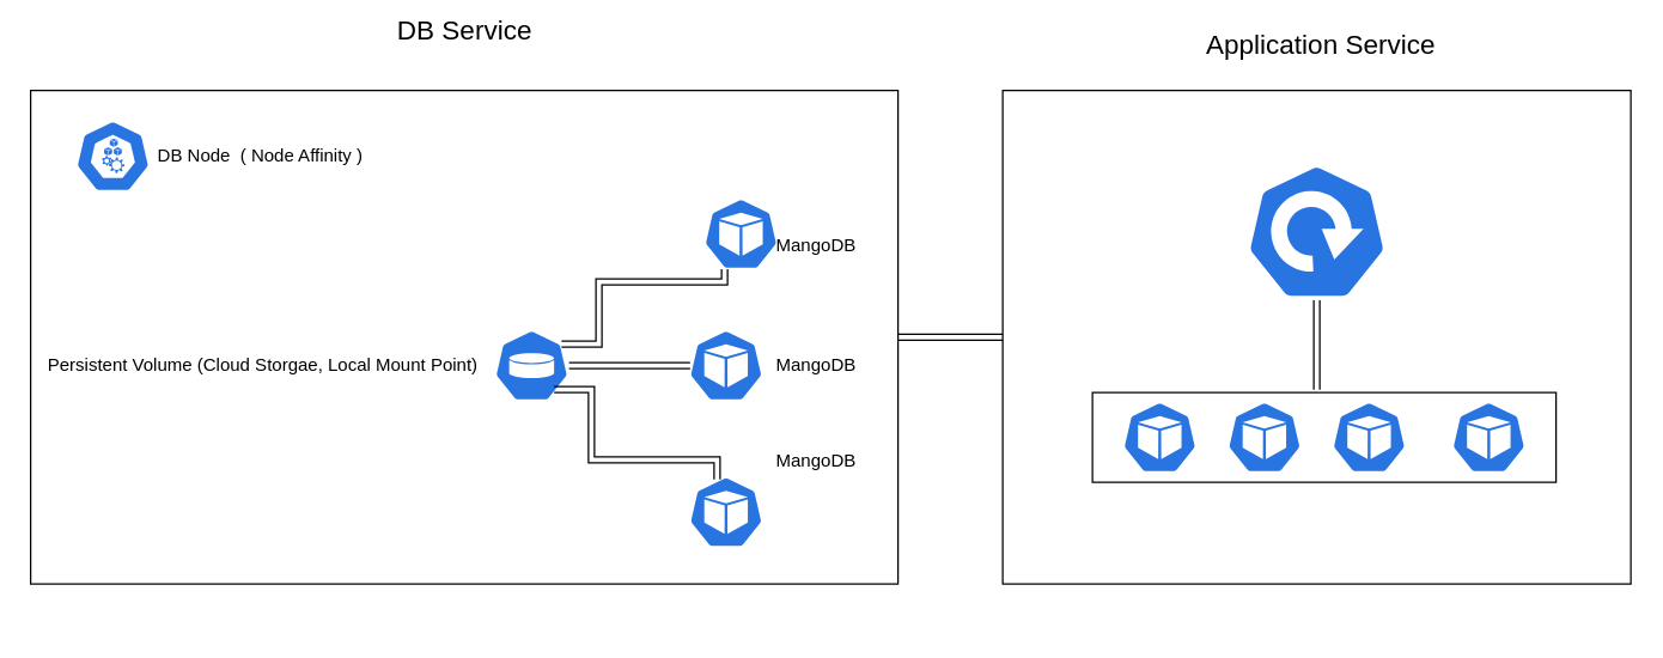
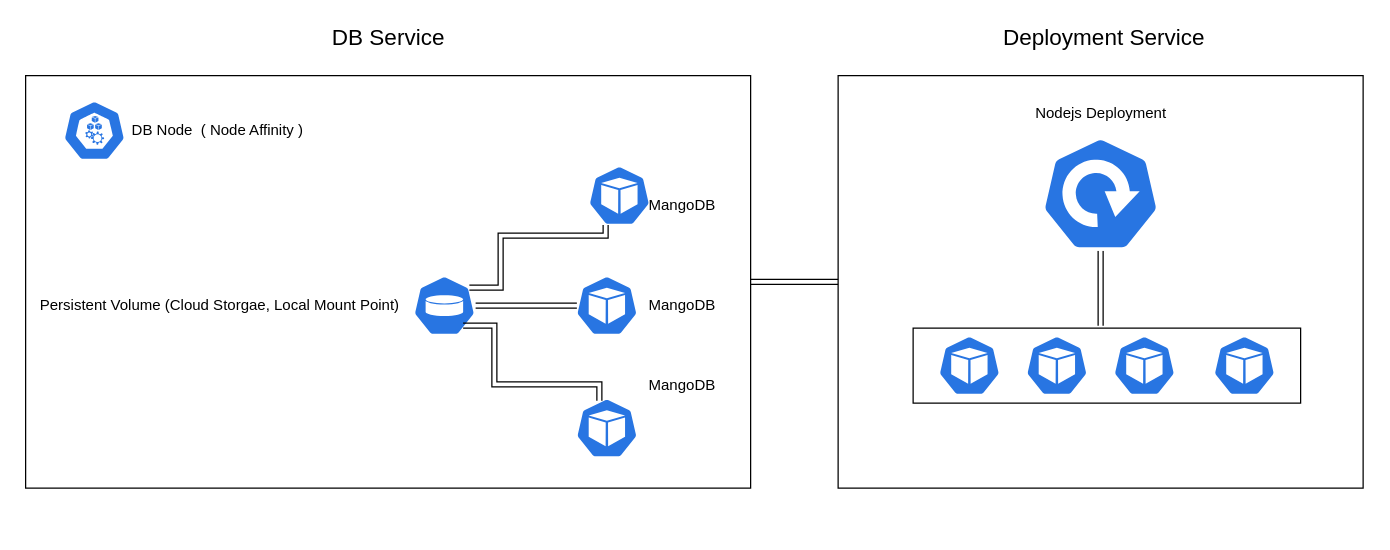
- <mxCell id="28" value="&lt;span style=&quot;font-size: 18px&quot;&gt;DB Service&lt;/span&gt;" style="text;html=1;align=center;verticalAlign=middle;resizable=0;points=[];autosize=1;strokeColor=none;" vertex="1" parent="1"><mxGeometry x="255" y="10" width="110" height="20" as="geometry" /></mxCell>
+ <mxCell id="28" value="&lt;span style=&quot;font-size: 18px&quot;&gt;DB Service&lt;/span&gt;" style="text;html=1;align=center;verticalAlign=middle;resizable=0;points=[];autosize=1;strokeColor=none;" vertex="1" parent="1"><mxGeometry x="255" y="20" width="110" height="20" as="geometry" /></mxCell>
- <mxCell id="27" value="&lt;font style=&quot;font-size: 18px&quot;&gt;Application Service&amp;nbsp;&lt;/font&gt;" style="text;html=1;align=center;verticalAlign=middle;resizable=0;points=[];autosize=1;strokeColor=none;" vertex="1" parent="1"><mxGeometry x="800" y="20" width="170" height="20" as="geometry" /></mxCell>
+ <mxCell id="27" value="&lt;font style=&quot;font-size: 18px&quot;&gt;Deployment Service&amp;nbsp;&lt;/font&gt;" style="text;html=1;align=center;verticalAlign=middle;resizable=0;points=[];autosize=1;strokeColor=none;" vertex="1" parent="1"><mxGeometry x="800" y="20" width="170" height="20" as="geometry" /></mxCell>
+ <mxCell id="20" value="Nodejs Deployment" style="text;html=1;align=center;verticalAlign=middle;resizable=0;points=[];autosize=1;strokeColor=none;" vertex="1" parent="1"><mxGeometry x="820" y="80" width="120" height="20" as="geometry" /></mxCell>
